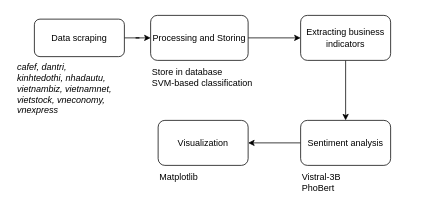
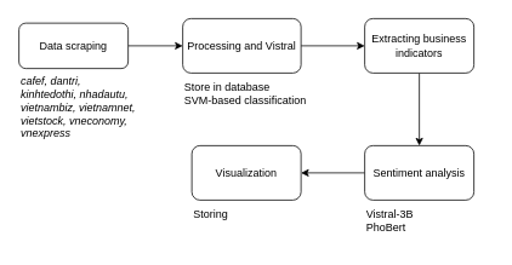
- <mxCell id="3" value="Data scraping" style="rounded=1;whiteSpace=wrap;html=1;fontSize=12;glass=0;strokeWidth=1;shadow=0;" parent="1" vertex="1"><mxGeometry x="45" y="25" width="120" height="50" as="geometry" /></mxCell>
+ <mxCell id="3" value="Data scraping" style="rounded=1;whiteSpace=wrap;html=1;fontSize=12;glass=0;strokeWidth=1;shadow=0;" parent="1" vertex="1"><mxGeometry x="20" y="25" width="120" height="50" as="geometry" /></mxCell>
- <mxCell id="5" value="Processing and Storing" style="whiteSpace=wrap;html=1;rounded=1;glass=0;strokeWidth=1;shadow=0;" parent="1" vertex="1"><mxGeometry x="200" y="20" width="130" height="60" as="geometry" /></mxCell>
+ <mxCell id="5" value="Processing and Vistral" style="whiteSpace=wrap;html=1;rounded=1;glass=0;strokeWidth=1;shadow=0;" parent="1" vertex="1"><mxGeometry x="200" y="20" width="130" height="60" as="geometry" /></mxCell>
- <mxCell id="14" value="Matplotlib" style="text;html=1;align=left;verticalAlign=middle;whiteSpace=wrap;rounded=0;" parent="1" vertex="1"><mxGeometry x="210" y="208" width="140" height="55" as="geometry" /></mxCell>
+ <mxCell id="14" value="Storing" style="text;html=1;align=left;verticalAlign=middle;whiteSpace=wrap;rounded=0;" parent="1" vertex="1"><mxGeometry x="210" y="208" width="140" height="55" as="geometry" /></mxCell>
